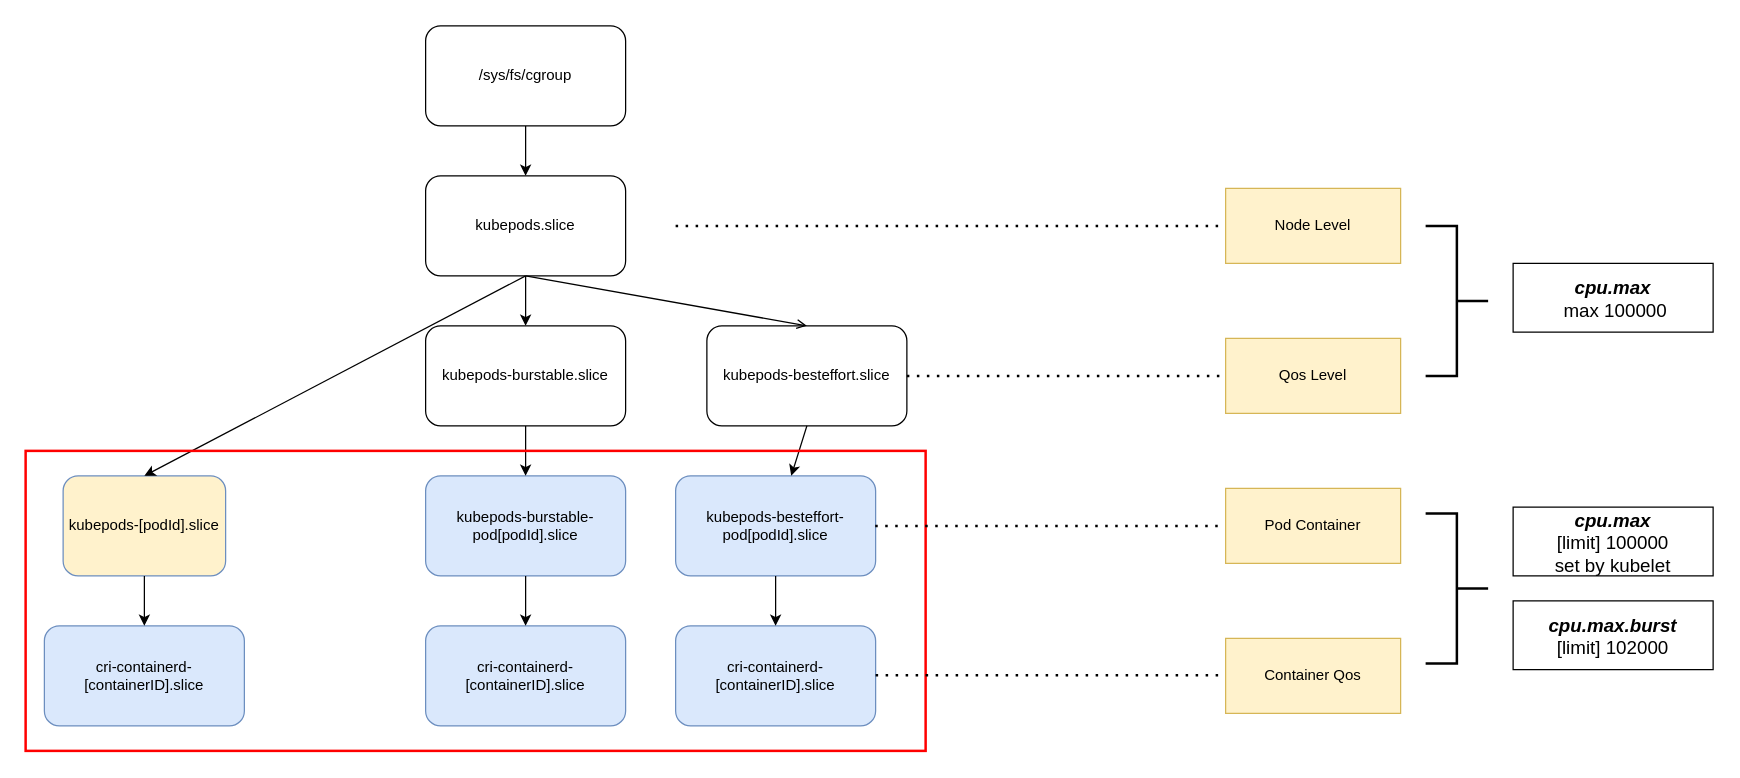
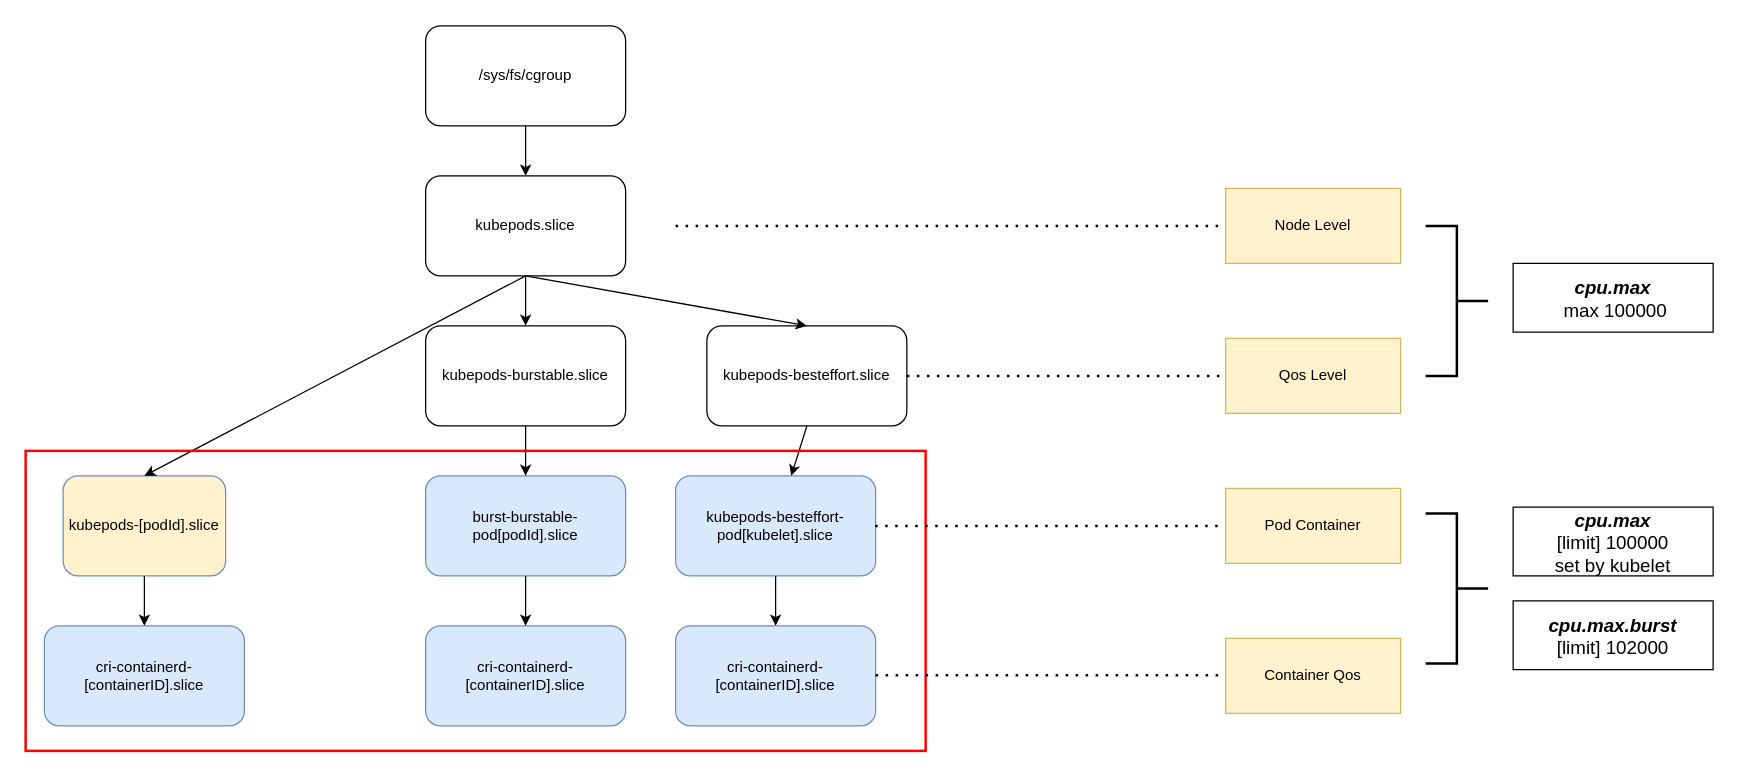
- <mxCell id="12" value="" style="endArrow=open;html=1;rounded=0;exitX=0.5;exitY=1;exitDx=0;exitDy=0;entryX=0.5;entryY=0;entryDx=0;entryDy=0;" parent="1" source="3" target="5" edge="1"><mxGeometry width="50" height="50" relative="1" as="geometry"><mxPoint x="380" y="250" as="sourcePoint" /><mxPoint x="430" y="200" as="targetPoint" /></mxGeometry></mxCell>
+ <mxCell id="12" value="" style="endArrow=classic;html=1;rounded=0;exitX=0.5;exitY=1;exitDx=0;exitDy=0;entryX=0.5;entryY=0;entryDx=0;entryDy=0;" parent="1" source="3" target="5" edge="1"><mxGeometry width="50" height="50" relative="1" as="geometry"><mxPoint x="380" y="250" as="sourcePoint" /><mxPoint x="430" y="200" as="targetPoint" /></mxGeometry></mxCell>
- <mxCell id="6" value="kubepods-burstable-pod[podId].slice" style="rounded=1;whiteSpace=wrap;html=1;fillColor=#dae8fc;strokeColor=#6c8ebf;" parent="1" vertex="1"><mxGeometry x="340" y="380" width="160" height="80" as="geometry" /></mxCell>
+ <mxCell id="6" value="burst-burstable-pod[podId].slice" style="rounded=1;whiteSpace=wrap;html=1;fillColor=#dae8fc;strokeColor=#6c8ebf;" parent="1" vertex="1"><mxGeometry x="340" y="380" width="160" height="80" as="geometry" /></mxCell>
- <mxCell id="7" value="kubepods-besteffort-pod[podId].slice" style="rounded=1;whiteSpace=wrap;html=1;fillColor=#dae8fc;strokeColor=#6c8ebf;" parent="1" vertex="1"><mxGeometry x="540" y="380" width="160" height="80" as="geometry" /></mxCell>
+ <mxCell id="7" value="kubepods-besteffort-pod[kubelet].slice" style="rounded=1;whiteSpace=wrap;html=1;fillColor=#dae8fc;strokeColor=#6c8ebf;" parent="1" vertex="1"><mxGeometry x="540" y="380" width="160" height="80" as="geometry" /></mxCell>
